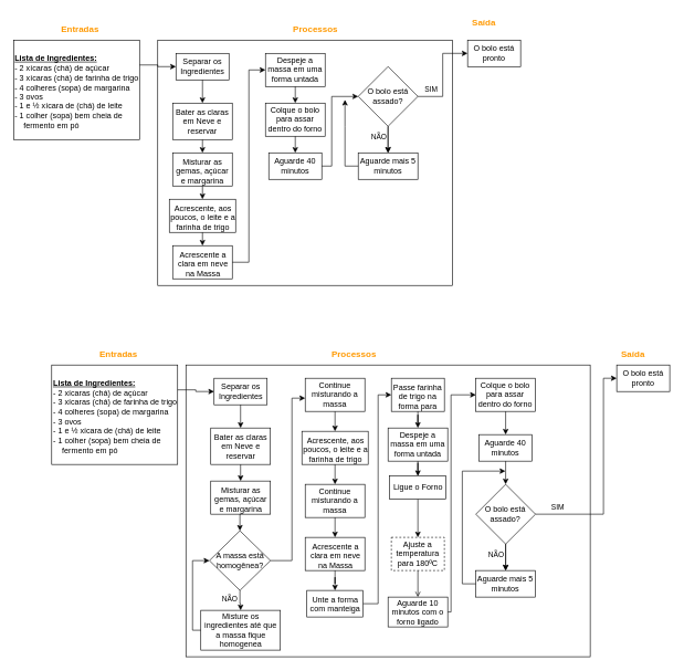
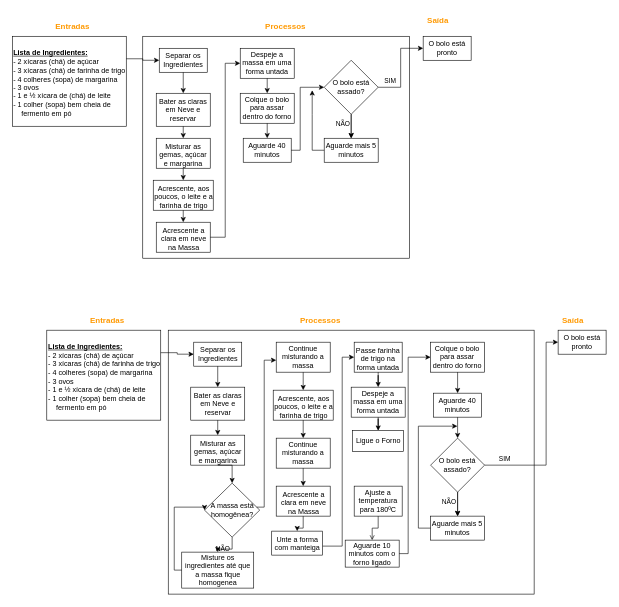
- <mxCell id="77" value="Passe farinha de trigo na forma para" style="whiteSpace=wrap;html=1;verticalAlign=top;fillColor=none;gradientColor=none;labelBackgroundColor=none;movable=1;resizable=1;rotatable=1;deletable=1;editable=1;locked=0;connectable=1;" vertex="1" parent="1"><mxGeometry x="590" y="570" width="80" height="50" as="geometry" /></mxCell>
+ <mxCell id="77" value="Passe farinha de trigo na forma untada" style="whiteSpace=wrap;html=1;verticalAlign=top;fillColor=none;gradientColor=none;labelBackgroundColor=none;movable=1;resizable=1;rotatable=1;deletable=1;editable=1;locked=0;connectable=1;" vertex="1" parent="1"><mxGeometry x="590" y="570" width="80" height="50" as="geometry" /></mxCell>
- <mxCell id="78" value="" style="edgeStyle=orthogonalEdgeStyle;rounded=0;orthogonalLoop=1;jettySize=auto;html=1;movable=1;resizable=1;rotatable=1;deletable=1;editable=1;locked=0;connectable=1;" edge="1" parent="1" source="79" target="81"><mxGeometry relative="1" as="geometry" /></mxCell>
- <mxCell id="81" value="Ajuste a temperatura para 180ºC" style="whiteSpace=wrap;html=1;fillColor=none;gradientColor=none;rounded=0;movable=1;resizable=1;rotatable=1;deletable=1;editable=1;locked=0;connectable=1;dashed=1;" vertex="1" parent="1"><mxGeometry x="590" y="810" width="80" height="50" as="geometry" /></mxCell>
+ <mxCell id="81" value="Ajuste a temperatura para 180ºC" style="whiteSpace=wrap;html=1;fillColor=none;gradientColor=none;rounded=0;movable=1;resizable=1;rotatable=1;deletable=1;editable=1;locked=0;connectable=1;" vertex="1" parent="1"><mxGeometry x="590" y="810" width="80" height="50" as="geometry" /></mxCell>
- <mxCell id="67" value="A massa está homogênea?" style="rhombus;whiteSpace=wrap;html=1;fillColor=none;movable=1;resizable=1;rotatable=1;deletable=1;editable=1;locked=0;connectable=1;" vertex="1" parent="1"><mxGeometry x="315.5" y="800" width="92" height="90" as="geometry" /></mxCell>
+ <mxCell id="67" value="A massa está homogênea?" style="rhombus;whiteSpace=wrap;html=1;fillColor=none;movable=1;resizable=1;rotatable=1;deletable=1;editable=1;locked=0;connectable=1;" vertex="1" parent="1"><mxGeometry x="340.5" y="805" width="92" height="90" as="geometry" /></mxCell>
- <mxCell id="75" value="Unte a forma com manteiga" style="whiteSpace=wrap;html=1;align=center;verticalAlign=top;fillColor=none;gradientColor=none;labelBackgroundColor=none;movable=1;resizable=1;rotatable=1;deletable=1;editable=1;locked=0;connectable=1;" vertex="1" parent="1"><mxGeometry x="462.5" y="890" width="85" height="40" as="geometry" /></mxCell>
+ <mxCell id="75" value="Unte a forma com manteiga" style="whiteSpace=wrap;html=1;align=center;verticalAlign=top;fillColor=none;gradientColor=none;labelBackgroundColor=none;movable=1;resizable=1;rotatable=1;deletable=1;editable=1;locked=0;connectable=1;" vertex="1" parent="1"><mxGeometry x="452.5" y="885" width="85" height="40" as="geometry" /></mxCell>
- <mxCell id="83" value="Aguarde 10 minutos com o forno ligado" style="whiteSpace=wrap;html=1;fillColor=none;gradientColor=none;rounded=0;movable=1;resizable=1;rotatable=1;deletable=1;editable=1;locked=0;connectable=1;" vertex="1" parent="1"><mxGeometry x="585" y="900" width="90" height="45" as="geometry" /></mxCell>
+ <mxCell id="83" value="Aguarde 10 minutos com o forno ligado" style="whiteSpace=wrap;html=1;fillColor=none;gradientColor=none;rounded=0;movable=1;resizable=1;rotatable=1;deletable=1;editable=1;locked=0;connectable=1;" vertex="1" parent="1"><mxGeometry x="575" y="900" width="90" height="45" as="geometry" /></mxCell>
